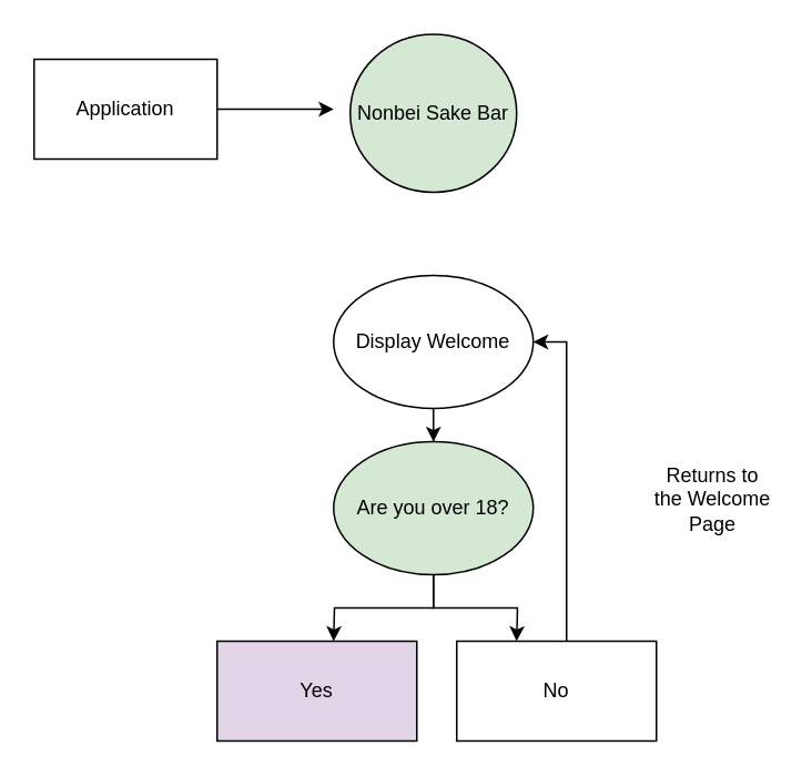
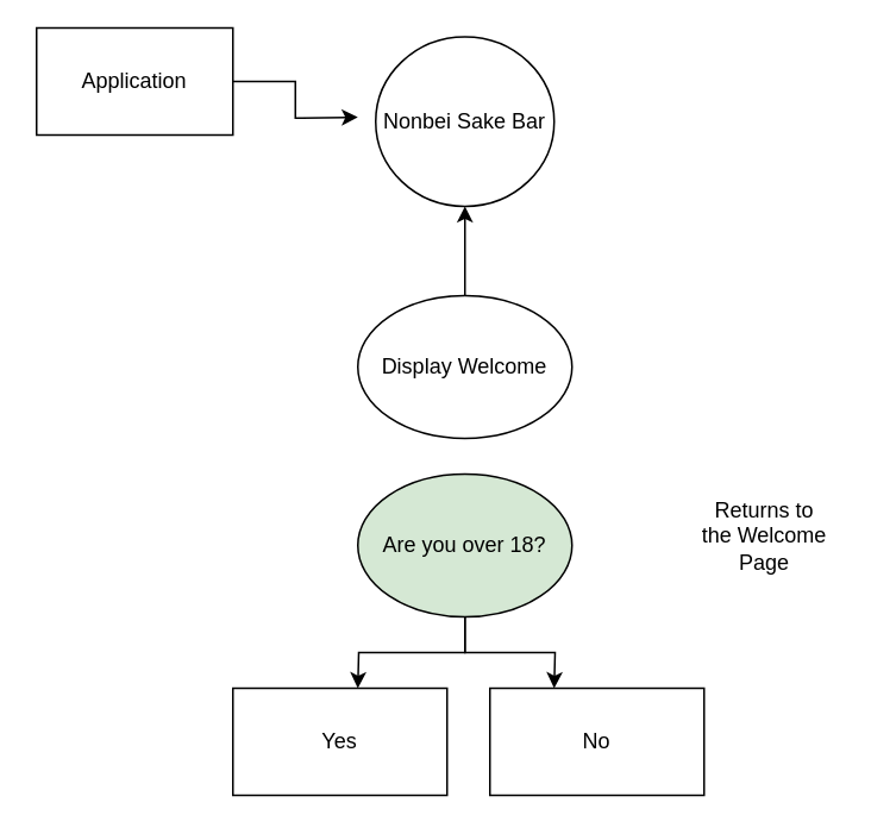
- <mxCell id="3" value="Application" style="rounded=0;whiteSpace=wrap;html=1;" vertex="1" parent="1"><mxGeometry x="20" y="35" width="110" height="60" as="geometry" /></mxCell>
+ <mxCell id="3" value="Application" style="rounded=0;whiteSpace=wrap;html=1;" vertex="1" parent="1"><mxGeometry x="20" y="15" width="110" height="60" as="geometry" /></mxCell>
- <mxCell id="4" value="Nonbei Sake Bar" style="ellipse;whiteSpace=wrap;html=1;fillColor=#d5e8d4;" vertex="1" parent="1"><mxGeometry x="210" y="20" width="100" height="95" as="geometry" /></mxCell>
+ <mxCell id="4" value="Nonbei Sake Bar" style="ellipse;whiteSpace=wrap;html=1;" vertex="1" parent="1"><mxGeometry x="210" y="20" width="100" height="95" as="geometry" /></mxCell>
- <mxCell id="5" style="edgeStyle=orthogonalEdgeStyle;rounded=0;orthogonalLoop=1;jettySize=auto;html=1;" edge="1" parent="1" source="6" target="9"><mxGeometry relative="1" as="geometry"><mxPoint x="260" y="285" as="targetPoint" /></mxGeometry></mxCell>
+ <mxCell id="5" style="edgeStyle=orthogonalEdgeStyle;rounded=0;orthogonalLoop=1;jettySize=auto;html=1;" edge="1" parent="1" source="6" target="4"><mxGeometry relative="1" as="geometry"><mxPoint x="260" y="285" as="targetPoint" /></mxGeometry></mxCell>
- <mxCell id="11" style="edgeStyle=orthogonalEdgeStyle;rounded=0;orthogonalLoop=1;jettySize=auto;html=1;entryX=1;entryY=0.5;entryDx=0;entryDy=0;" edge="1" parent="1" source="12" target="6"><mxGeometry relative="1" as="geometry"><Array as="points"><mxPoint x="340" y="205" /></Array></mxGeometry></mxCell>
- <mxCell id="10" value="Yes" style="rounded=0;whiteSpace=wrap;html=1;fillColor=#e1d5e7;" vertex="1" parent="1"><mxGeometry x="130" y="385" width="120" height="60" as="geometry" /></mxCell>
+ <mxCell id="10" value="Yes" style="rounded=0;whiteSpace=wrap;html=1;" vertex="1" parent="1"><mxGeometry x="130" y="385" width="120" height="60" as="geometry" /></mxCell>
